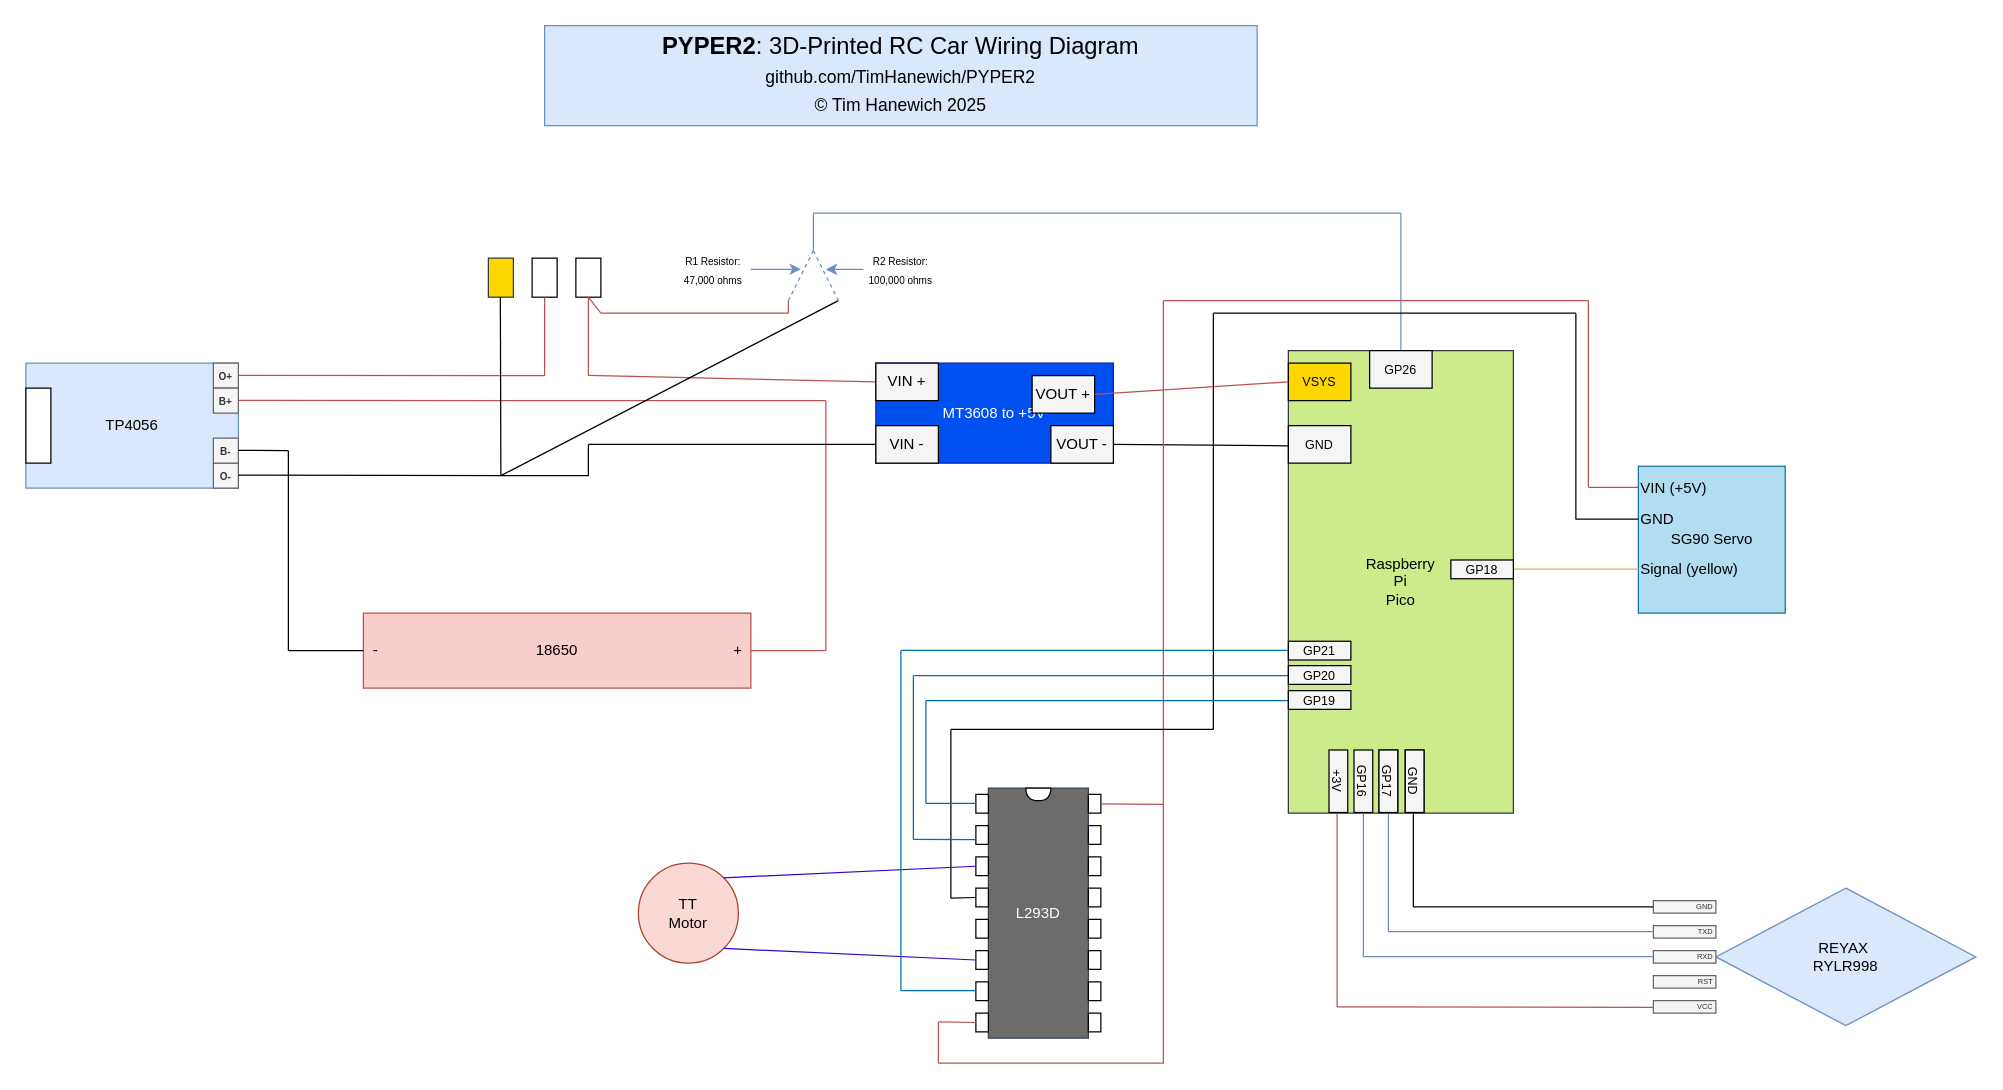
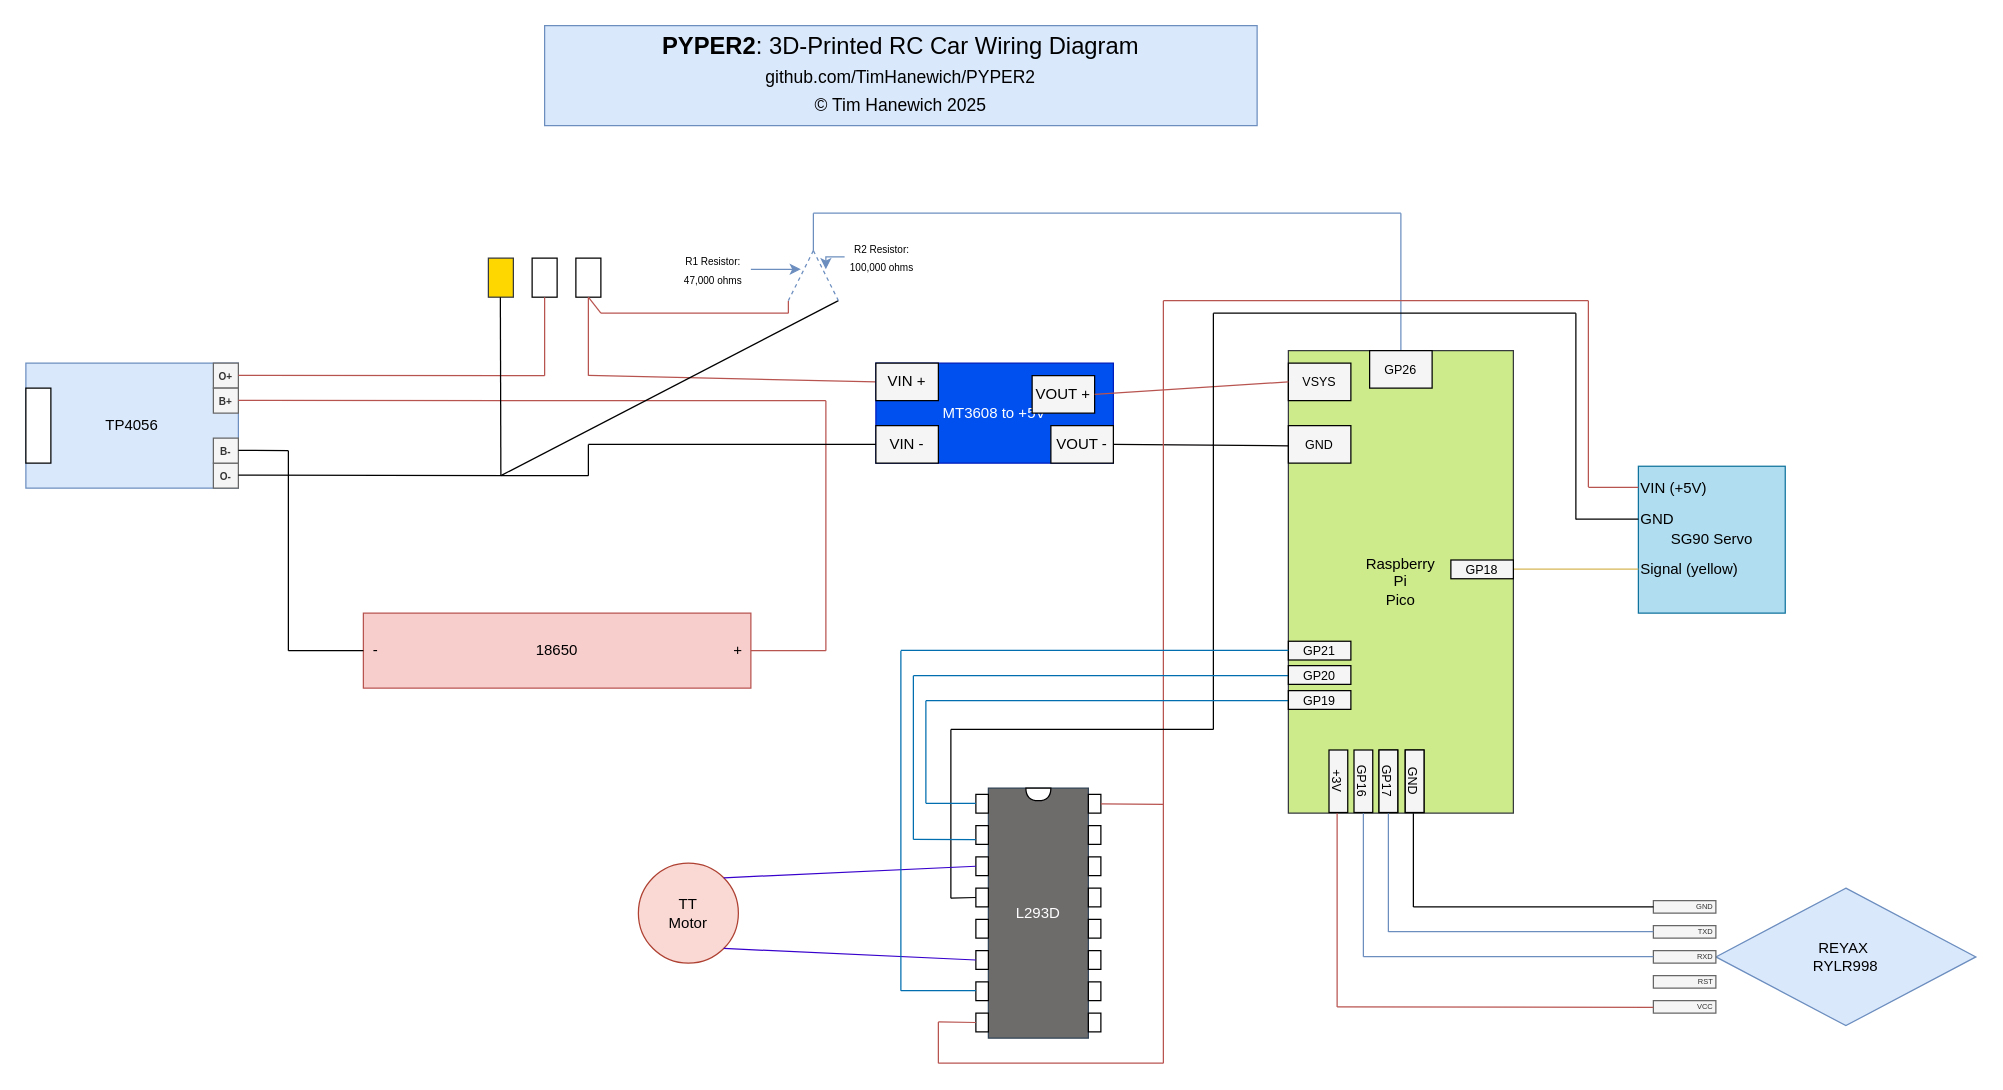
- <mxCell id="46" value="&lt;font style=&quot;font-size: 8px;&quot;&gt;R2 Resistor: 100,000 ohms&lt;/font&gt;" style="text;html=1;align=center;verticalAlign=middle;whiteSpace=wrap;rounded=0;" vertex="1" parent="1"><mxGeometry x="690" y="200" width="60" height="30" as="geometry" /></mxCell>
+ <mxCell id="46" value="&lt;font style=&quot;font-size: 8px;&quot;&gt;R2 Resistor: 100,000 ohms&lt;/font&gt;" style="text;html=1;align=center;verticalAlign=middle;whiteSpace=wrap;rounded=0;" vertex="1" parent="1"><mxGeometry x="675" y="190" width="60" height="30" as="geometry" /></mxCell>
- <mxCell id="34" value="VSYS" style="rounded=0;whiteSpace=wrap;html=1;fillColor=#ffd700;fontSize=10;" vertex="1" parent="1"><mxGeometry x="1030" y="290" width="50" height="30" as="geometry" /></mxCell>
+ <mxCell id="34" value="VSYS" style="rounded=0;whiteSpace=wrap;html=1;fillColor=#f5f5f5;fontSize=10;" vertex="1" parent="1"><mxGeometry x="1030" y="290" width="50" height="30" as="geometry" /></mxCell>
